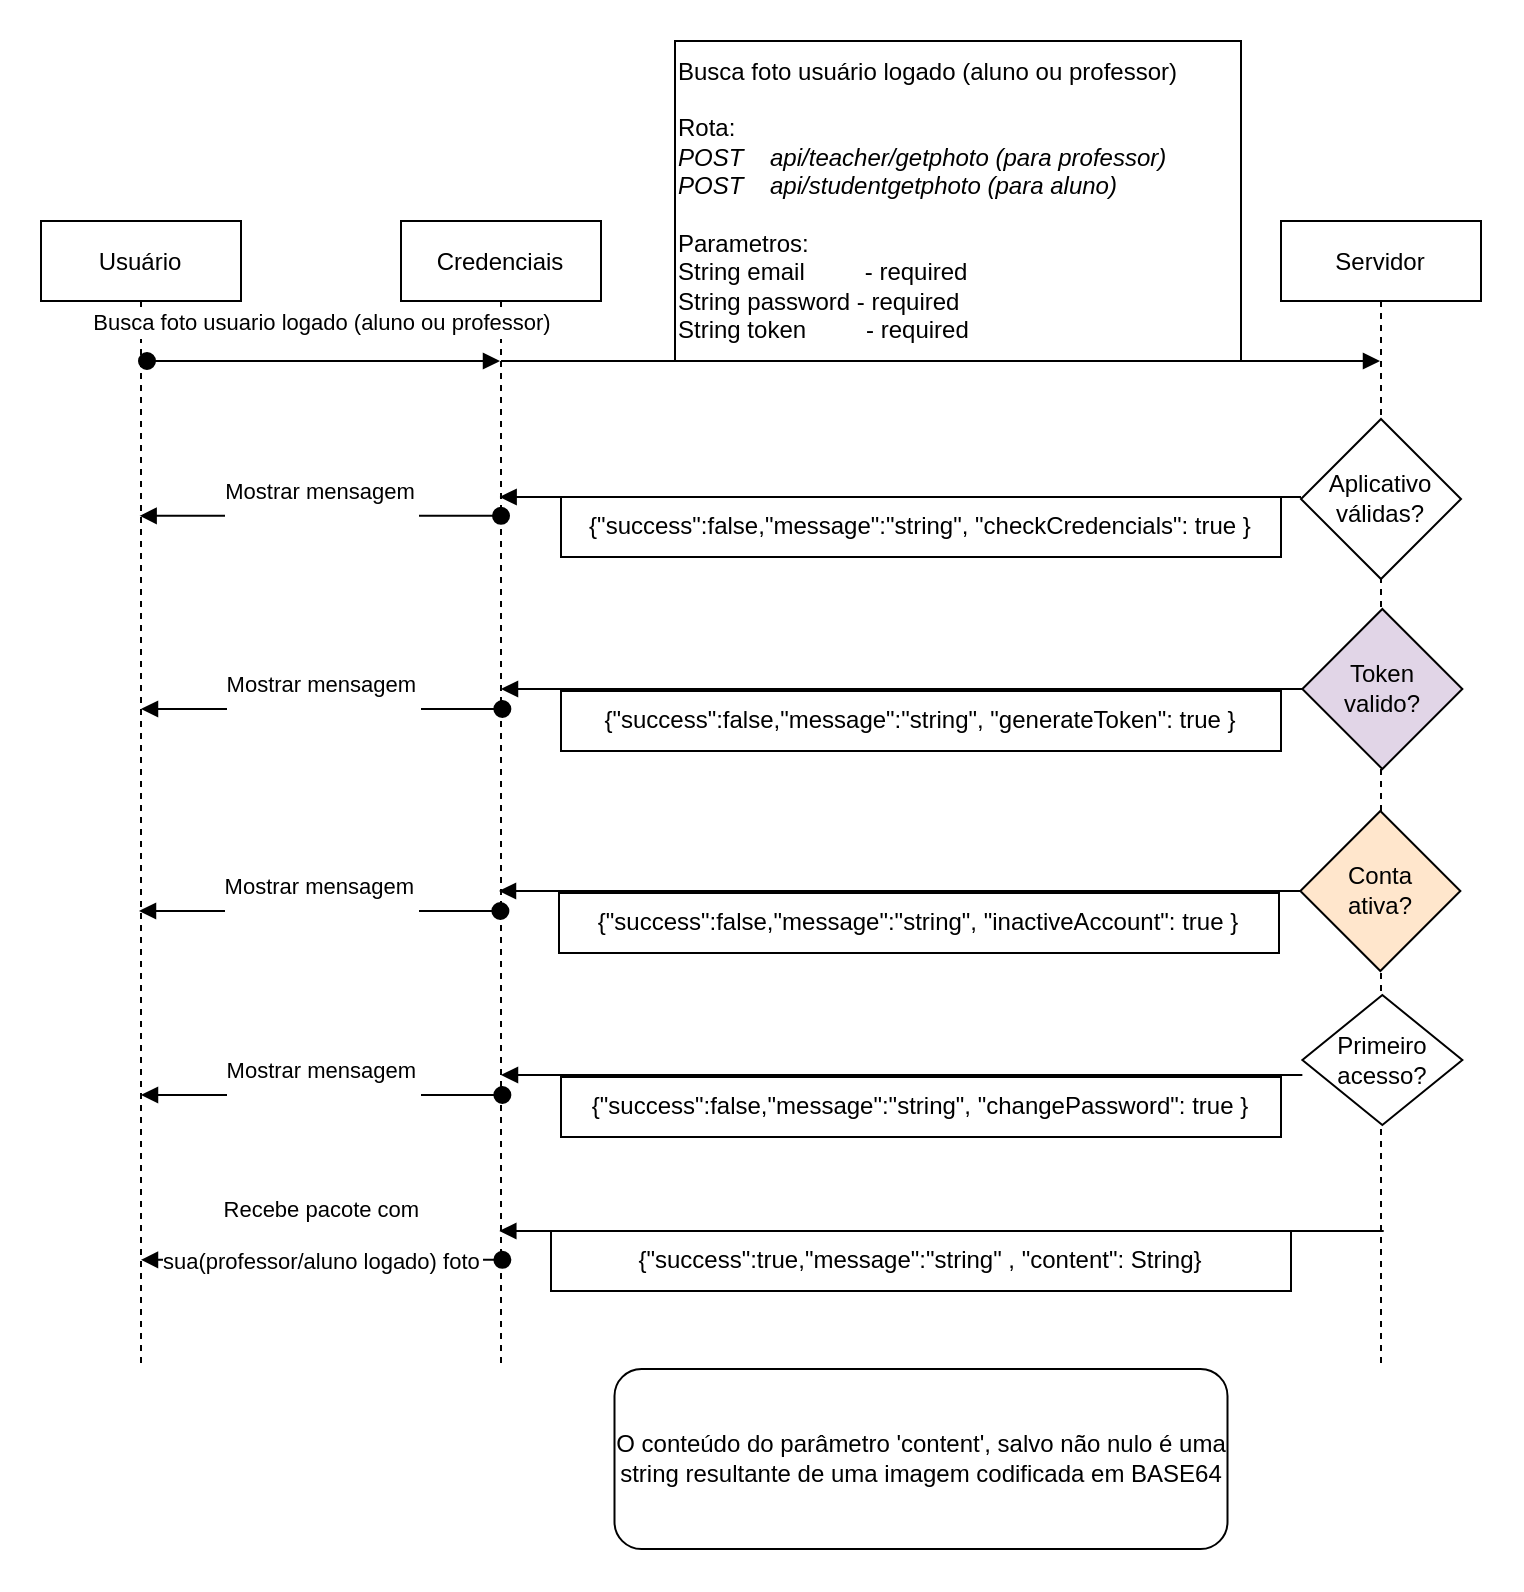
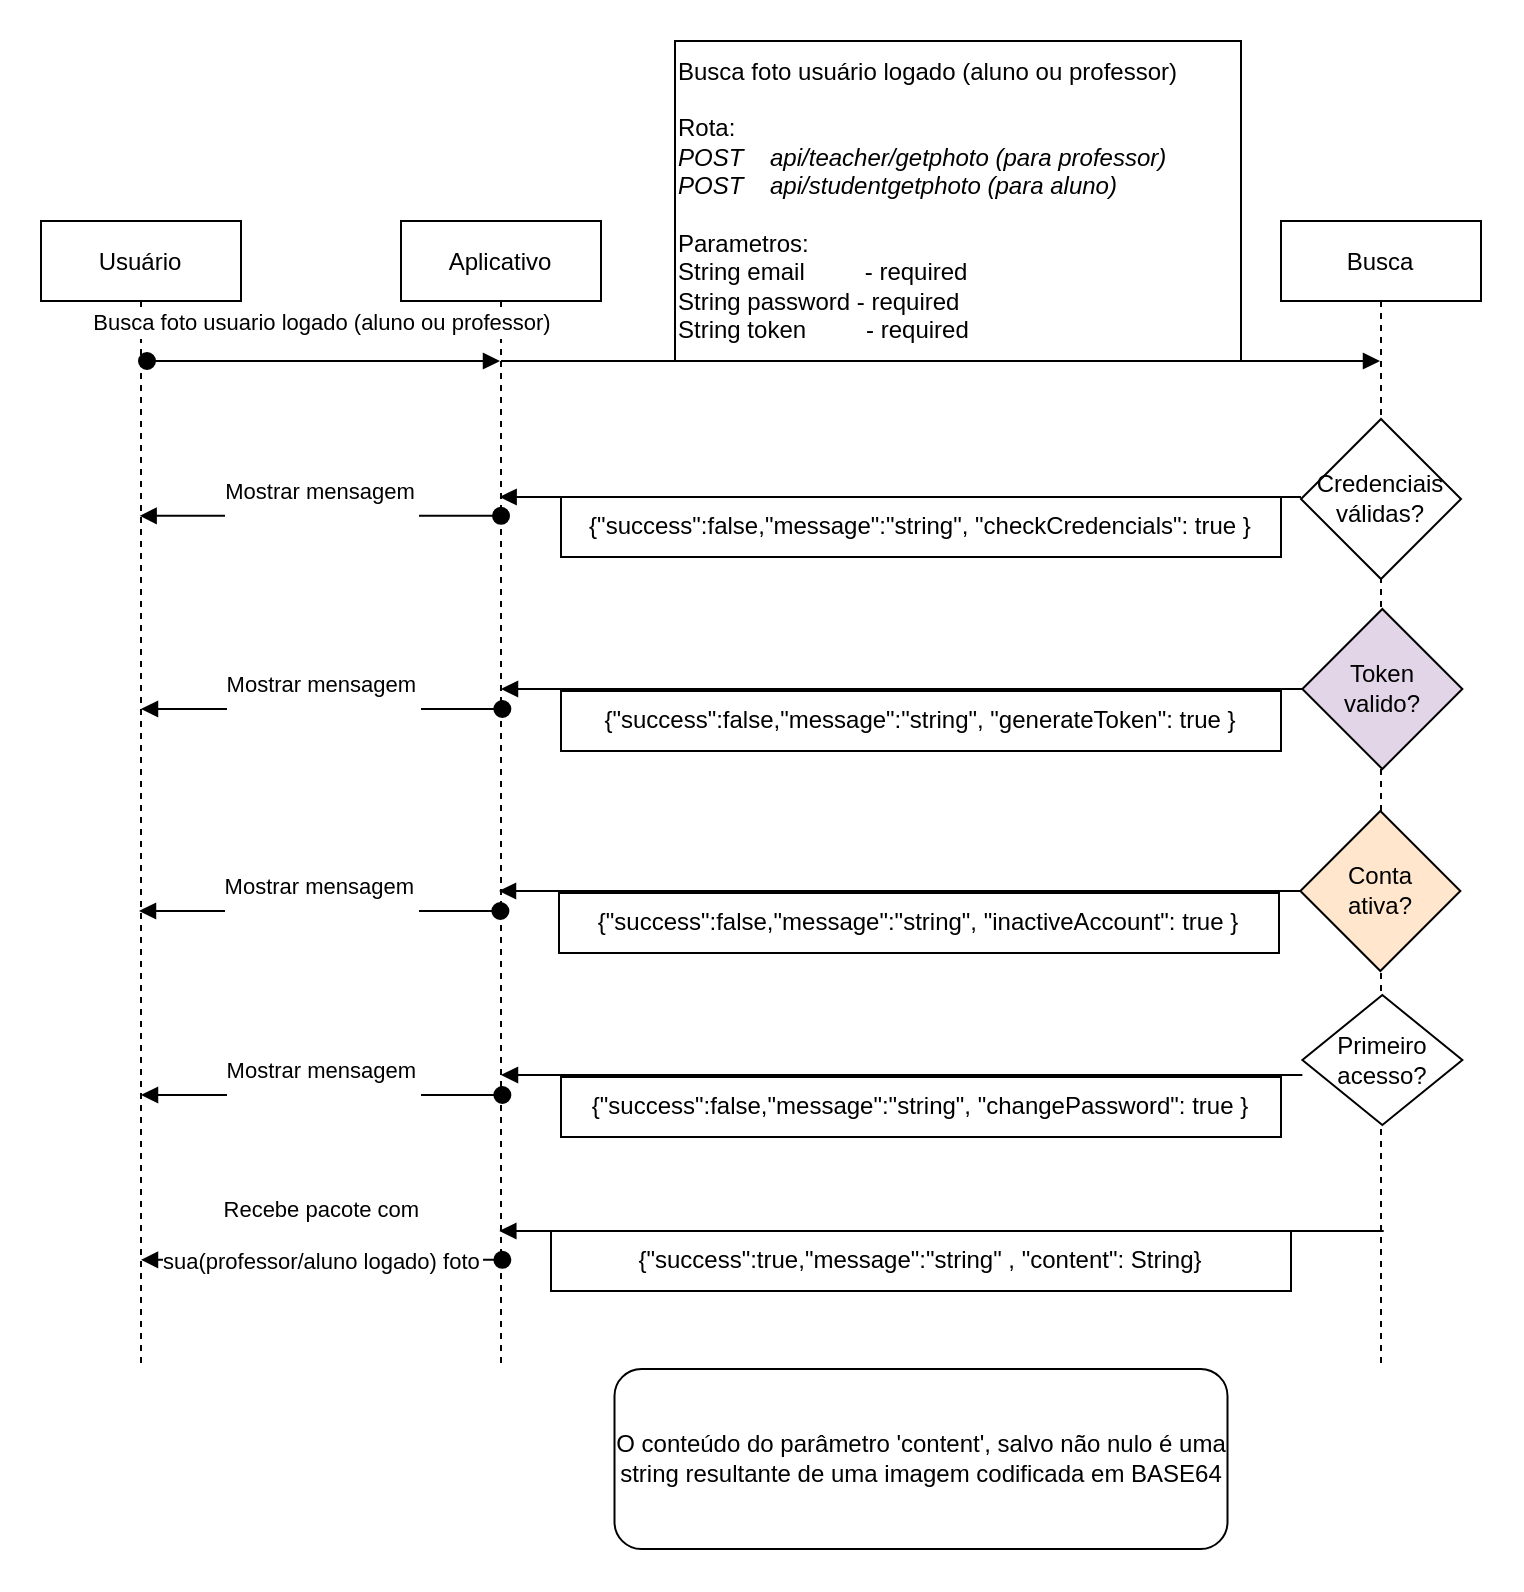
- <mxCell id="2" value="Credenciais" style="shape=umlLifeline;perimeter=lifelinePerimeter;container=1;collapsible=0;recursiveResize=0;rounded=0;shadow=0;strokeWidth=1;" parent="1" vertex="1"><mxGeometry x="200" y="110" width="100" height="574" as="geometry" /></mxCell>
+ <mxCell id="2" value="Aplicativo" style="shape=umlLifeline;perimeter=lifelinePerimeter;container=1;collapsible=0;recursiveResize=0;rounded=0;shadow=0;strokeWidth=1;" parent="1" vertex="1"><mxGeometry x="200" y="110" width="100" height="574" as="geometry" /></mxCell>
- <mxCell id="4" value="Servidor" style="shape=umlLifeline;perimeter=lifelinePerimeter;container=1;collapsible=0;recursiveResize=0;rounded=0;shadow=0;strokeWidth=1;" parent="1" vertex="1"><mxGeometry x="640" y="110" width="100" height="574" as="geometry" /></mxCell>
+ <mxCell id="4" value="Busca" style="shape=umlLifeline;perimeter=lifelinePerimeter;container=1;collapsible=0;recursiveResize=0;rounded=0;shadow=0;strokeWidth=1;" parent="1" vertex="1"><mxGeometry x="640" y="110" width="100" height="574" as="geometry" /></mxCell>
- <mxCell id="13" value="&lt;div&gt;Aplicativo&lt;/div&gt;&lt;div&gt;válidas?&lt;br&gt;&lt;/div&gt;" style="rhombus;whiteSpace=wrap;html=1;" parent="1" vertex="1"><mxGeometry x="650" y="209" width="80" height="80" as="geometry" /></mxCell>
+ <mxCell id="13" value="&lt;div&gt;Credenciais&lt;/div&gt;&lt;div&gt;válidas?&lt;br&gt;&lt;/div&gt;" style="rhombus;whiteSpace=wrap;html=1;" parent="1" vertex="1"><mxGeometry x="650" y="209" width="80" height="80" as="geometry" /></mxCell>
